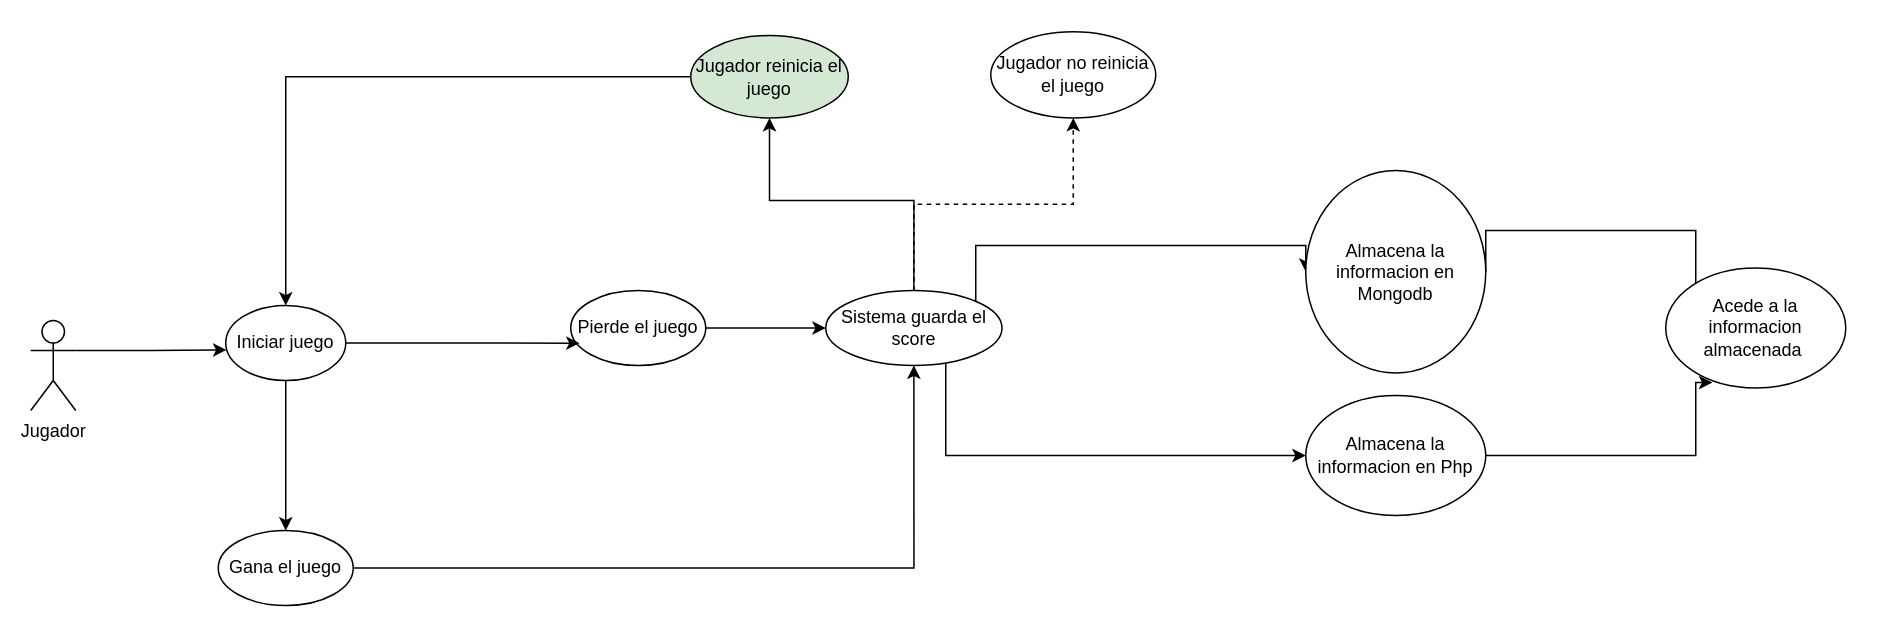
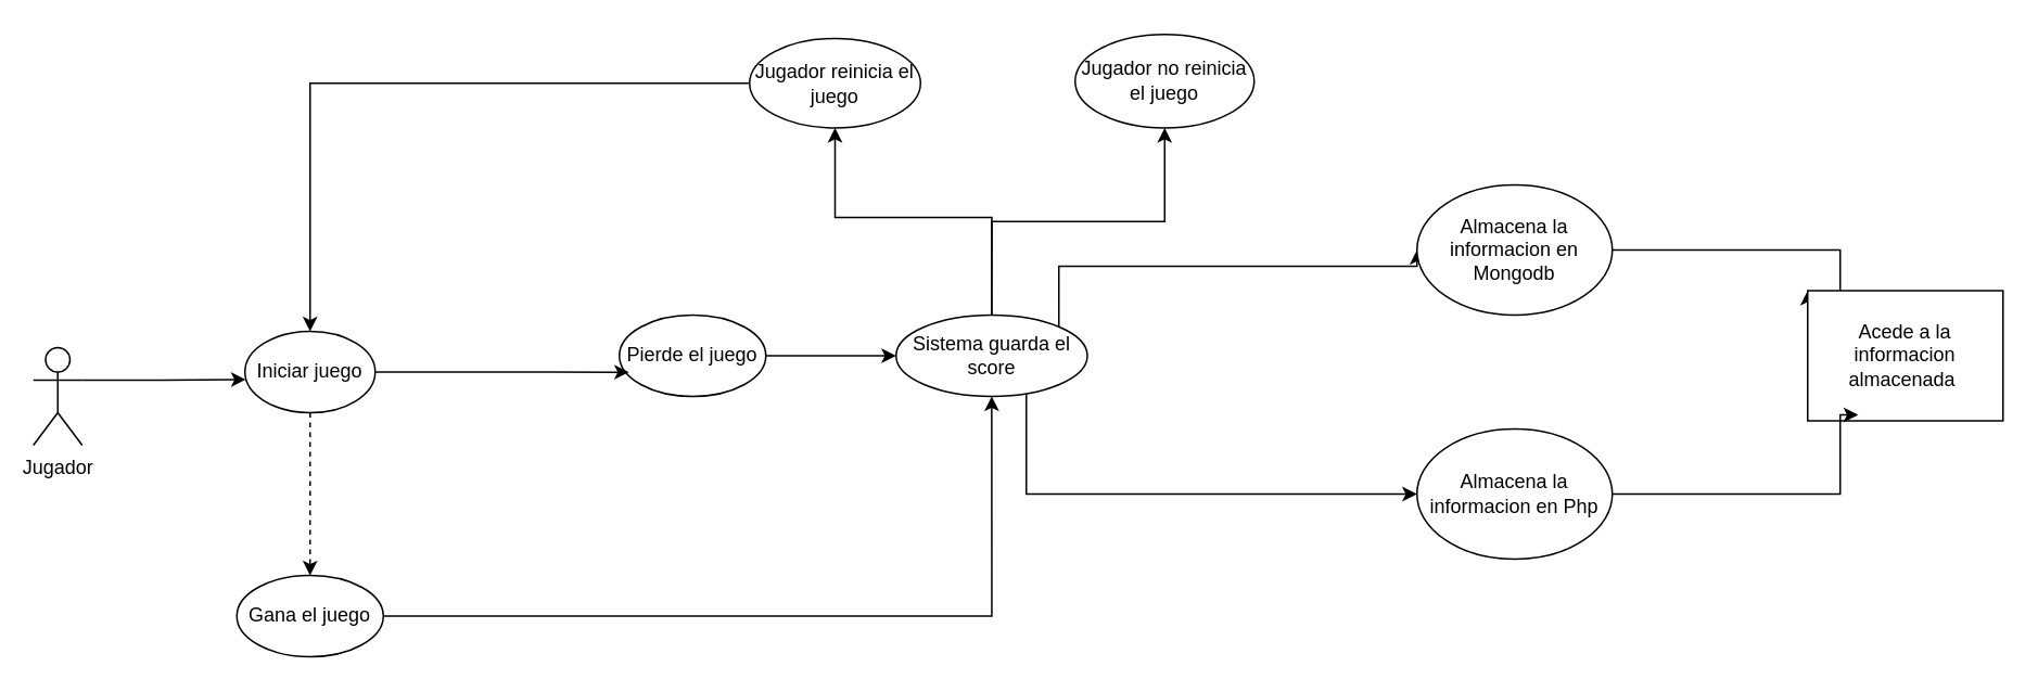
- <mxCell id="15" value="Jugador reinicia el juego" style="ellipse;whiteSpace=wrap;html=1;fillColor=#d5e8d4;" vertex="1" parent="1"><mxGeometry x="460" y="23" width="105" height="55" as="geometry" /></mxCell>
+ <mxCell id="15" value="Jugador reinicia el juego" style="ellipse;whiteSpace=wrap;html=1;" vertex="1" parent="1"><mxGeometry x="460" y="23" width="105" height="55" as="geometry" /></mxCell>
- <mxCell id="9" style="edgeStyle=orthogonalEdgeStyle;rounded=0;orthogonalLoop=1;jettySize=auto;html=1;exitX=0.5;exitY=0;exitDx=0;exitDy=0;entryX=0.5;entryY=1;entryDx=0;entryDy=0;dashed=1;" edge="1" parent="1" source="12" target="16"><mxGeometry relative="1" as="geometry" /></mxCell>
+ <mxCell id="9" style="edgeStyle=orthogonalEdgeStyle;rounded=0;orthogonalLoop=1;jettySize=auto;html=1;exitX=0.5;exitY=0;exitDx=0;exitDy=0;entryX=0.5;entryY=1;entryDx=0;entryDy=0;" edge="1" parent="1" source="12" target="16"><mxGeometry relative="1" as="geometry" /></mxCell>
- <mxCell id="20" value="Almacena la informacion en Mongodb" style="ellipse;whiteSpace=wrap;html=1;" vertex="1" parent="1"><mxGeometry x="870" y="113" width="120" height="135" as="geometry" /></mxCell>
+ <mxCell id="20" value="Almacena la informacion en Mongodb" style="ellipse;whiteSpace=wrap;html=1;" vertex="1" parent="1"><mxGeometry x="870" y="113" width="120" height="80" as="geometry" /></mxCell>
- <mxCell id="22" value="Acede a la informacion almacenada&amp;nbsp;" style="ellipse;whiteSpace=wrap;html=1;" vertex="1" parent="1"><mxGeometry x="1110" y="178" width="120" height="80" as="geometry" /></mxCell>
+ <mxCell id="22" value="Acede a la informacion almacenada&amp;nbsp;" style="whiteSpace=wrap;html=1;rounded=0;" vertex="1" parent="1"><mxGeometry x="1110" y="178" width="120" height="80" as="geometry" /></mxCell>
- <mxCell id="3" style="edgeStyle=orthogonalEdgeStyle;rounded=0;orthogonalLoop=1;jettySize=auto;html=1;exitX=0.5;exitY=1;exitDx=0;exitDy=0;entryX=0.5;entryY=0;entryDx=0;entryDy=0;" edge="1" parent="1" source="4" target="18"><mxGeometry relative="1" as="geometry" /></mxCell>
+ <mxCell id="3" style="edgeStyle=orthogonalEdgeStyle;rounded=0;orthogonalLoop=1;jettySize=auto;html=1;exitX=0.5;exitY=1;exitDx=0;exitDy=0;entryX=0.5;entryY=0;entryDx=0;entryDy=0;dashed=1;" edge="1" parent="1" source="4" target="18"><mxGeometry relative="1" as="geometry" /></mxCell>
